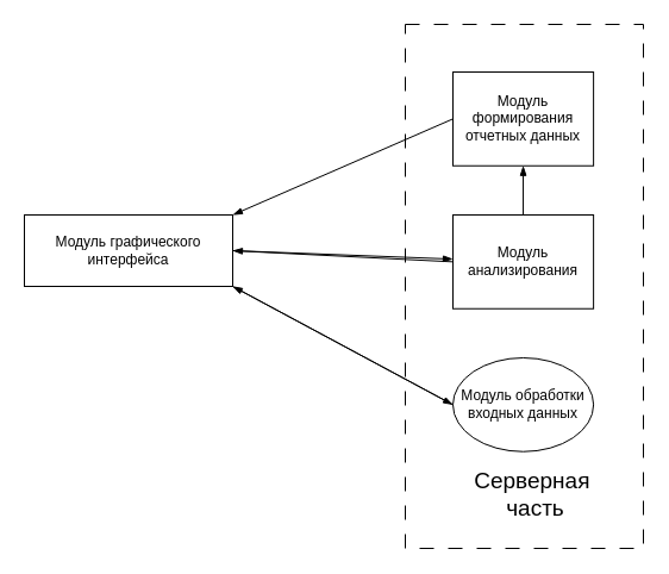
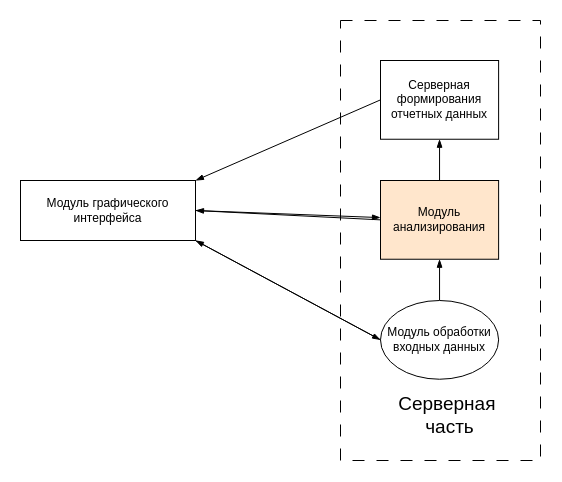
- <mxCell id="4" value="Модуль формирования отчетных данных" style="rounded=0;whiteSpace=wrap;html=1;aspect=fixed;" vertex="1" parent="1"><mxGeometry x="380" y="60" width="118.11" height="78.74" as="geometry" /></mxCell>
+ <mxCell id="4" value="Серверная формирования отчетных данных" style="rounded=0;whiteSpace=wrap;html=1;aspect=fixed;" vertex="1" parent="1"><mxGeometry x="380" y="60" width="118.11" height="78.74" as="geometry" /></mxCell>
- <mxCell id="9" value="Модуль анализирования" style="rounded=0;whiteSpace=wrap;html=1;aspect=fixed;" vertex="1" parent="1"><mxGeometry x="380" y="180" width="118.11" height="78.74" as="geometry" /></mxCell>
+ <mxCell id="9" value="Модуль анализирования" style="rounded=0;whiteSpace=wrap;html=1;aspect=fixed;fillColor=#ffe6cc;" vertex="1" parent="1"><mxGeometry x="380" y="180" width="118.11" height="78.74" as="geometry" /></mxCell>
+ <mxCell id="5" style="edgeStyle=none;html=1;exitX=0.5;exitY=0;exitDx=0;exitDy=0;entryX=0.5;entryY=1;entryDx=0;entryDy=0;endArrow=blockThin;endFill=1;" edge="1" parent="1" source="7" target="9"><mxGeometry relative="1" as="geometry" /></mxCell>
